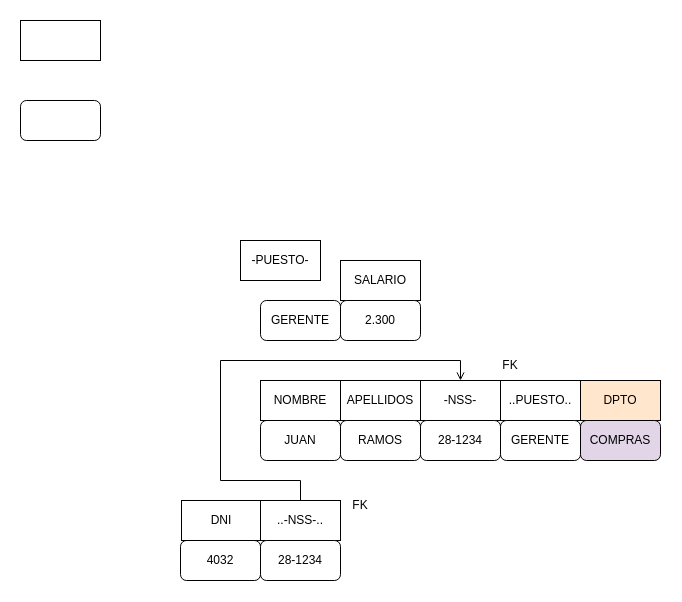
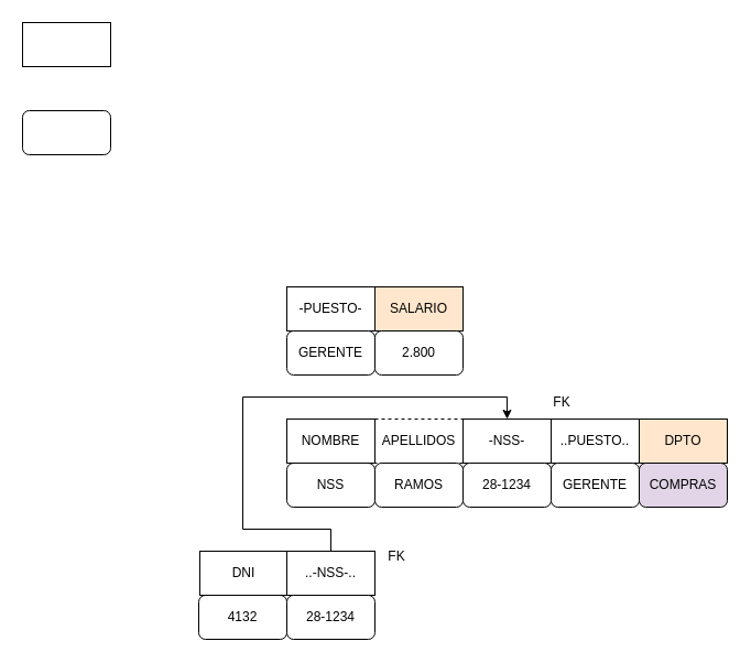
- <mxCell id="6" value="-PUESTO-" style="rounded=0;whiteSpace=wrap;html=1;" vertex="1" parent="1"><mxGeometry x="240" y="240" width="80" height="40" as="geometry" /></mxCell>
+ <mxCell id="6" value="-PUESTO-" style="rounded=0;whiteSpace=wrap;html=1;" vertex="1" parent="1"><mxGeometry x="260" y="260" width="80" height="40" as="geometry" /></mxCell>
- <mxCell id="5" value="SALARIO" style="rounded=0;whiteSpace=wrap;html=1;" vertex="1" parent="1"><mxGeometry x="340" y="260" width="80" height="40" as="geometry" /></mxCell>
+ <mxCell id="5" value="SALARIO" style="rounded=0;whiteSpace=wrap;html=1;fillColor=#ffe6cc;" vertex="1" parent="1"><mxGeometry x="340" y="260" width="80" height="40" as="geometry" /></mxCell>
- <mxCell id="15" value="2.300" style="rounded=1;whiteSpace=wrap;html=1;" vertex="1" parent="1"><mxGeometry x="340" y="300" width="80" height="40" as="geometry" /></mxCell>
+ <mxCell id="15" value="2.800" style="rounded=1;whiteSpace=wrap;html=1;" vertex="1" parent="1"><mxGeometry x="340" y="300" width="80" height="40" as="geometry" /></mxCell>
- <mxCell id="22" style="edgeStyle=orthogonalEdgeStyle;rounded=0;orthogonalLoop=1;jettySize=auto;html=1;entryX=0.5;entryY=0;entryDx=0;entryDy=0;endArrow=open;" edge="1" parent="1" source="23" target="9"><mxGeometry relative="1" as="geometry"><Array as="points"><mxPoint x="300" y="480" /><mxPoint x="220" y="480" /><mxPoint x="220" y="360" /><mxPoint x="460" y="360" /></Array></mxGeometry></mxCell>
+ <mxCell id="22" style="edgeStyle=orthogonalEdgeStyle;rounded=0;orthogonalLoop=1;jettySize=auto;html=1;entryX=0.5;entryY=0;entryDx=0;entryDy=0;" edge="1" parent="1" source="23" target="9"><mxGeometry relative="1" as="geometry"><Array as="points"><mxPoint x="300" y="480" /><mxPoint x="220" y="480" /><mxPoint x="220" y="360" /><mxPoint x="460" y="360" /></Array></mxGeometry></mxCell>
- <mxCell id="8" value="APELLIDOS" style="rounded=0;whiteSpace=wrap;html=1;" vertex="1" parent="1"><mxGeometry x="340" y="380" width="80" height="40" as="geometry" /></mxCell>
+ <mxCell id="8" value="APELLIDOS" style="rounded=0;whiteSpace=wrap;html=1;dashed=1;" vertex="1" parent="1"><mxGeometry x="340" y="380" width="80" height="40" as="geometry" /></mxCell>
- <mxCell id="12" value="JUAN" style="rounded=1;whiteSpace=wrap;html=1;" vertex="1" parent="1"><mxGeometry x="260" y="420" width="80" height="40" as="geometry" /></mxCell>
+ <mxCell id="12" value="NSS" style="rounded=1;whiteSpace=wrap;html=1;" vertex="1" parent="1"><mxGeometry x="260" y="420" width="80" height="40" as="geometry" /></mxCell>
- <mxCell id="10" value="4032" style="rounded=1;whiteSpace=wrap;html=1;" vertex="1" parent="1"><mxGeometry x="180" y="540" width="80" height="40" as="geometry" /></mxCell>
+ <mxCell id="10" value="4132" style="rounded=1;whiteSpace=wrap;html=1;" vertex="1" parent="1"><mxGeometry x="180" y="540" width="80" height="40" as="geometry" /></mxCell>
